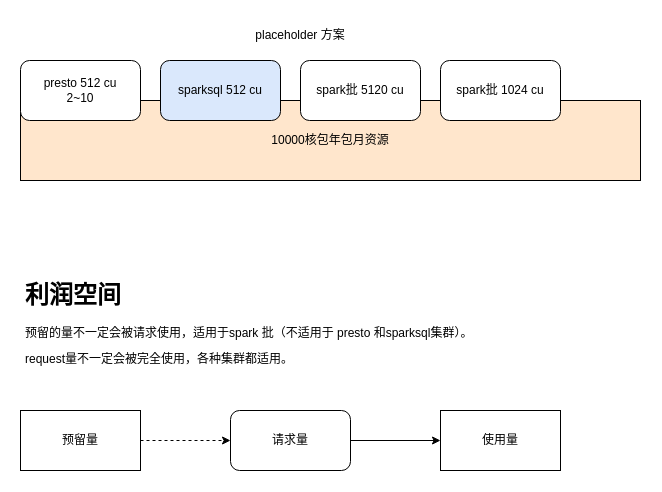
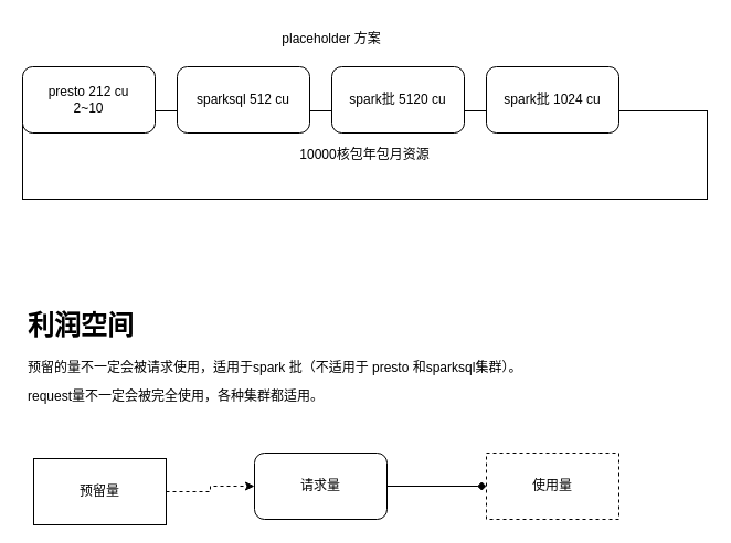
- <mxCell id="3" value="presto 512 cu&lt;br&gt;2~10" style="rounded=1;whiteSpace=wrap;html=1;" vertex="1" parent="1"><mxGeometry x="20" y="60" width="120" height="60" as="geometry" /></mxCell>
+ <mxCell id="3" value="presto 212 cu&lt;br&gt;2~10" style="rounded=1;whiteSpace=wrap;html=1;" vertex="1" parent="1"><mxGeometry x="20" y="60" width="120" height="60" as="geometry" /></mxCell>
- <mxCell id="4" value="sparksql 512 cu" style="rounded=1;whiteSpace=wrap;html=1;fillColor=#dae8fc;" vertex="1" parent="1"><mxGeometry x="160" y="60" width="120" height="60" as="geometry" /></mxCell>
+ <mxCell id="4" value="sparksql 512 cu" style="rounded=1;whiteSpace=wrap;html=1;" vertex="1" parent="1"><mxGeometry x="160" y="60" width="120" height="60" as="geometry" /></mxCell>
- <mxCell id="2" value="10000核包年包月资源" style="rounded=0;whiteSpace=wrap;html=1;fillColor=#ffe6cc;" vertex="1" parent="1"><mxGeometry x="20" y="100" width="620" height="80" as="geometry" /></mxCell>
+ <mxCell id="2" value="10000核包年包月资源" style="rounded=0;whiteSpace=wrap;html=1;" vertex="1" parent="1"><mxGeometry x="20" y="100" width="620" height="80" as="geometry" /></mxCell>
- <mxCell id="9" value="预留量" style="rounded=0;whiteSpace=wrap;html=1;" vertex="1" parent="1"><mxGeometry x="20" y="410" width="120" height="60" as="geometry" /></mxCell>
+ <mxCell id="9" value="预留量" style="rounded=0;whiteSpace=wrap;html=1;" vertex="1" parent="1"><mxGeometry x="30" y="415" width="120" height="60" as="geometry" /></mxCell>
- <mxCell id="10" style="edgeStyle=orthogonalEdgeStyle;rounded=0;orthogonalLoop=1;jettySize=auto;html=1;entryX=0;entryY=0.5;entryDx=0;entryDy=0;" edge="1" parent="1" source="11" target="12"><mxGeometry relative="1" as="geometry" /></mxCell>
+ <mxCell id="10" style="edgeStyle=orthogonalEdgeStyle;rounded=0;orthogonalLoop=1;jettySize=auto;html=1;entryX=0;entryY=0.5;entryDx=0;entryDy=0;endArrow=diamond;" edge="1" parent="1" source="11" target="12"><mxGeometry relative="1" as="geometry" /></mxCell>
- <mxCell id="12" value="使用量" style="rounded=0;whiteSpace=wrap;html=1;" vertex="1" parent="1"><mxGeometry x="440" y="410" width="120" height="60" as="geometry" /></mxCell>
+ <mxCell id="12" value="使用量" style="rounded=0;whiteSpace=wrap;html=1;dashed=1;" vertex="1" parent="1"><mxGeometry x="440" y="410" width="120" height="60" as="geometry" /></mxCell>
